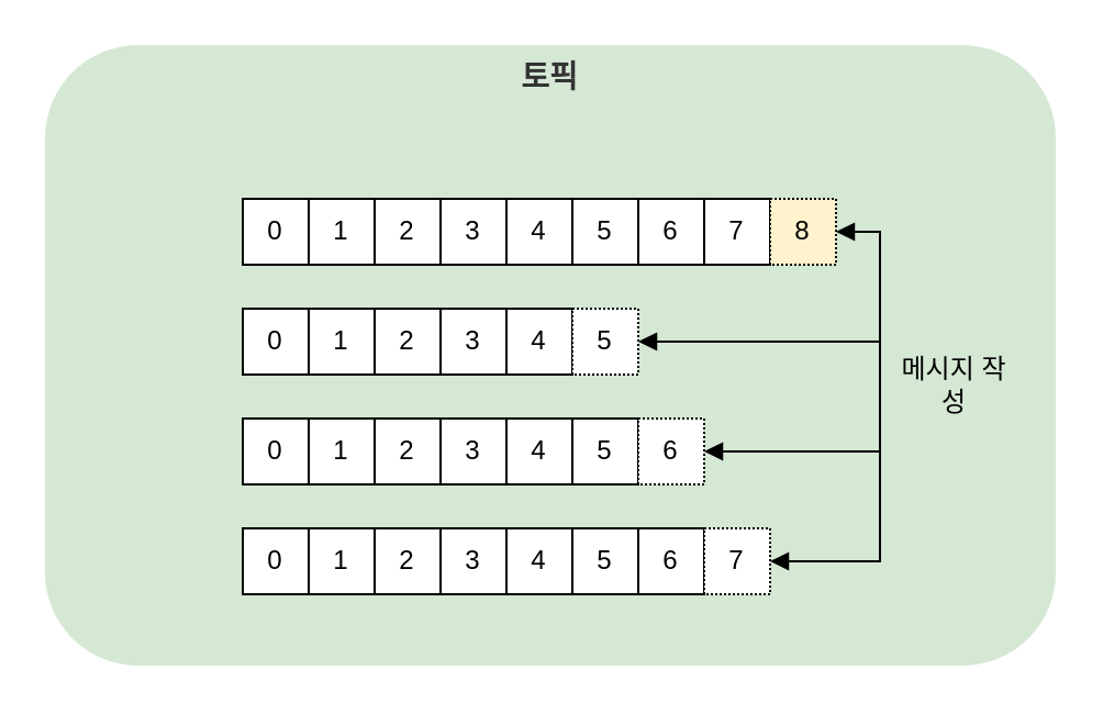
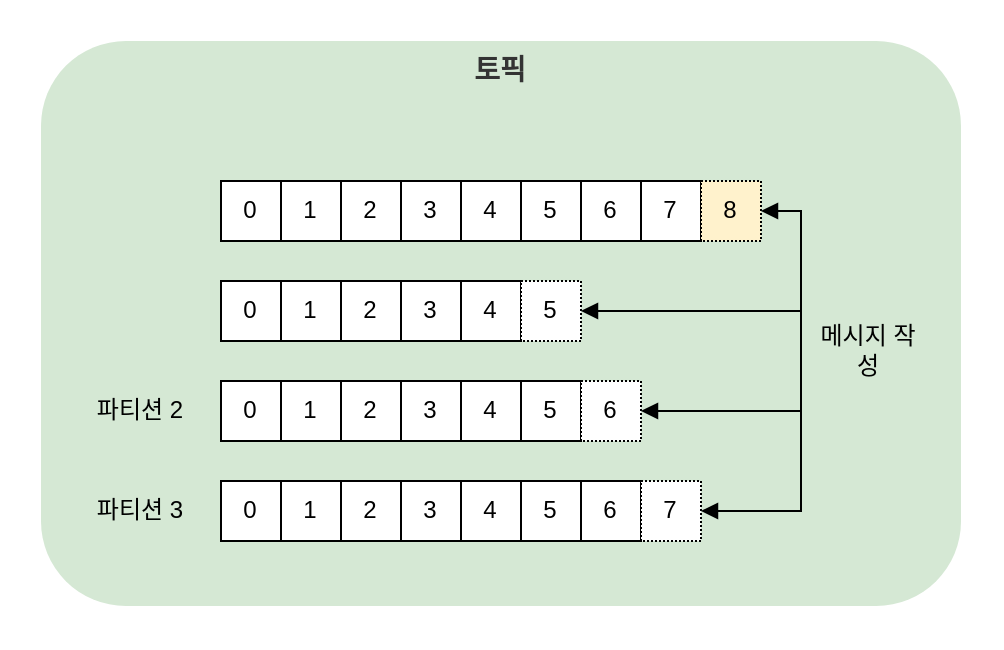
+ <mxCell id="34" value="파티션 2" style="text;html=1;strokeColor=none;fillColor=none;align=center;verticalAlign=middle;whiteSpace=wrap;rounded=0;" parent="1" vertex="1"><mxGeometry x="40" y="190" width="60" height="30" as="geometry" /></mxCell>
+ <mxCell id="35" value="파티션 3" style="text;html=1;strokeColor=none;fillColor=none;align=center;verticalAlign=middle;whiteSpace=wrap;rounded=0;" parent="1" vertex="1"><mxGeometry x="40" y="240" width="60" height="30" as="geometry" /></mxCell>
